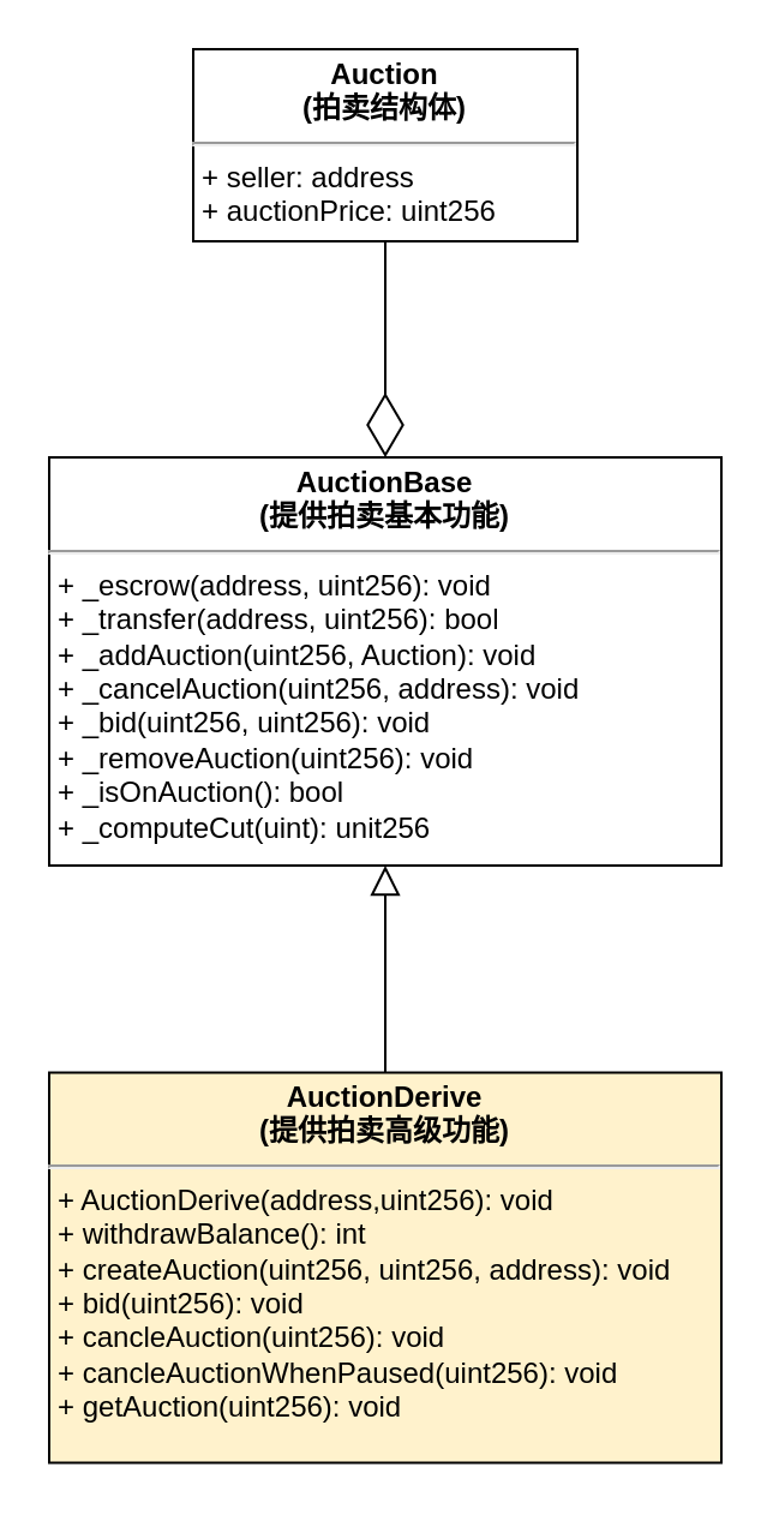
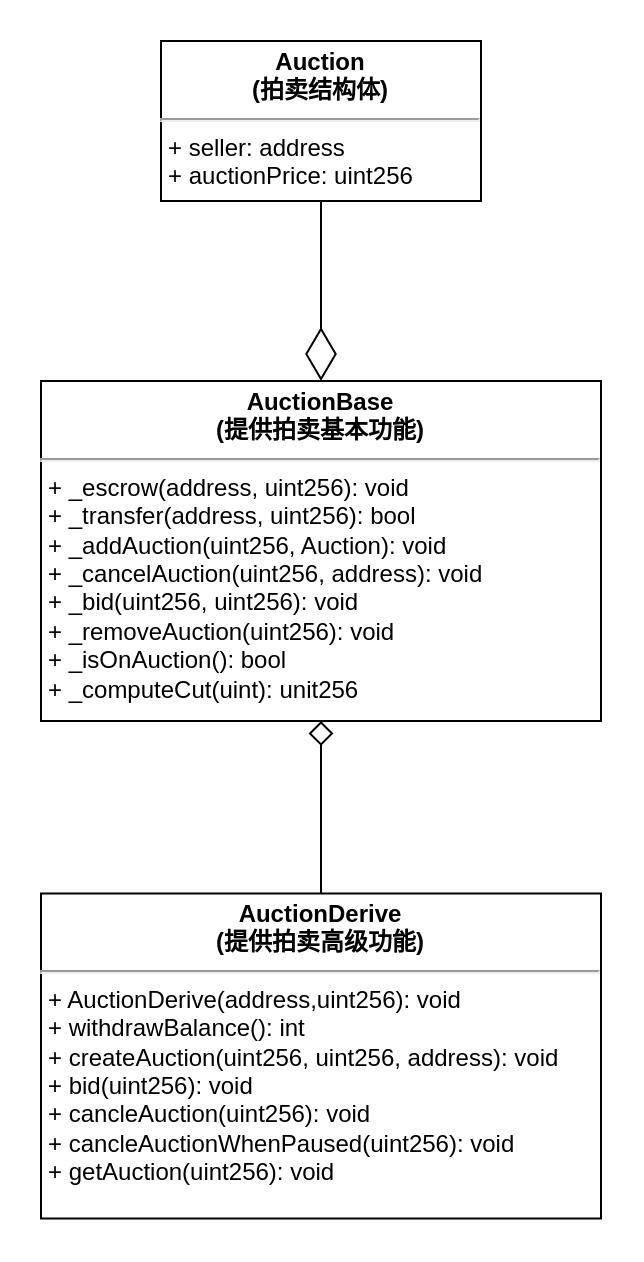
- <mxCell id="2" value="" style="endArrow=block;endSize=10;endFill=0;shadow=0;strokeWidth=1;rounded=0;edgeStyle=elbowEdgeStyle;elbow=vertical;entryX=0.5;entryY=1;entryDx=0;entryDy=0;exitX=0.5;exitY=0;exitDx=0;exitDy=0;" edge="1" parent="1" source="5" target="4"><mxGeometry width="160" relative="1" as="geometry"><mxPoint x="-100" y="10" as="sourcePoint" /><mxPoint x="-100" y="-90" as="targetPoint" /></mxGeometry></mxCell>
+ <mxCell id="2" value="" style="endArrow=diamond;endSize=10;endFill=0;shadow=0;strokeWidth=1;rounded=0;edgeStyle=elbowEdgeStyle;elbow=vertical;entryX=0.5;entryY=1;entryDx=0;entryDy=0;exitX=0.5;exitY=0;exitDx=0;exitDy=0;" edge="1" parent="1" source="5" target="4"><mxGeometry width="160" relative="1" as="geometry"><mxPoint x="-100" y="10" as="sourcePoint" /><mxPoint x="-100" y="-90" as="targetPoint" /></mxGeometry></mxCell>
- <mxCell id="5" value="&lt;p style=&quot;margin:0px;margin-top:4px;text-align:center;&quot;&gt;&lt;b&gt;AuctionDerive&lt;/b&gt;&lt;br&gt;&lt;/p&gt;&lt;div align=&quot;center&quot;&gt;&lt;b&gt;(提供拍卖高级功能)&lt;/b&gt;&lt;/div&gt;&lt;p style=&quot;margin:0px;margin-top:4px;text-align:center;text-decoration:underline;&quot;&gt;&lt;/p&gt;&lt;hr&gt;&lt;p style=&quot;margin:0px;margin-left:4px;&quot;&gt;+ AuctionDerive(address,uint256): void&lt;/p&gt;&lt;p style=&quot;margin:0px;margin-left:4px;&quot;&gt;+ withdrawBalance(): int&lt;/p&gt;&lt;p style=&quot;margin:0px;margin-left:4px;&quot;&gt;+ createAuction(uint256, uint256, address): void&lt;/p&gt;&lt;p style=&quot;margin:0px;margin-left:4px;&quot;&gt;+ bid(uint256): void&lt;/p&gt;&lt;p style=&quot;margin:0px;margin-left:4px;&quot;&gt;+ cancleAuction(uint256): void&amp;nbsp;&lt;/p&gt;&lt;p style=&quot;margin:0px;margin-left:4px;&quot;&gt;+ cancleAuctionWhenPaused(uint256): void&lt;/p&gt;&lt;p style=&quot;margin:0px;margin-left:4px;&quot;&gt;+ getAuction(uint256): void&lt;br&gt;&lt;/p&gt;&lt;p style=&quot;margin:0px;margin-left:8px;&quot;&gt;&lt;/p&gt;" style="verticalAlign=top;align=left;overflow=fill;fontSize=12;fontFamily=Helvetica;html=1;whiteSpace=wrap;fillColor=#fff2cc;" vertex="1" parent="1"><mxGeometry x="20" y="446.25" width="280" height="162.5" as="geometry" /></mxCell>
+ <mxCell id="5" value="&lt;p style=&quot;margin:0px;margin-top:4px;text-align:center;&quot;&gt;&lt;b&gt;AuctionDerive&lt;/b&gt;&lt;br&gt;&lt;/p&gt;&lt;div align=&quot;center&quot;&gt;&lt;b&gt;(提供拍卖高级功能)&lt;/b&gt;&lt;/div&gt;&lt;p style=&quot;margin:0px;margin-top:4px;text-align:center;text-decoration:underline;&quot;&gt;&lt;/p&gt;&lt;hr&gt;&lt;p style=&quot;margin:0px;margin-left:4px;&quot;&gt;+ AuctionDerive(address,uint256): void&lt;/p&gt;&lt;p style=&quot;margin:0px;margin-left:4px;&quot;&gt;+ withdrawBalance(): int&lt;/p&gt;&lt;p style=&quot;margin:0px;margin-left:4px;&quot;&gt;+ createAuction(uint256, uint256, address): void&lt;/p&gt;&lt;p style=&quot;margin:0px;margin-left:4px;&quot;&gt;+ bid(uint256): void&lt;/p&gt;&lt;p style=&quot;margin:0px;margin-left:4px;&quot;&gt;+ cancleAuction(uint256): void&amp;nbsp;&lt;/p&gt;&lt;p style=&quot;margin:0px;margin-left:4px;&quot;&gt;+ cancleAuctionWhenPaused(uint256): void&lt;/p&gt;&lt;p style=&quot;margin:0px;margin-left:4px;&quot;&gt;+ getAuction(uint256): void&lt;br&gt;&lt;/p&gt;&lt;p style=&quot;margin:0px;margin-left:8px;&quot;&gt;&lt;/p&gt;" style="verticalAlign=top;align=left;overflow=fill;fontSize=12;fontFamily=Helvetica;html=1;whiteSpace=wrap;" vertex="1" parent="1"><mxGeometry x="20" y="446.25" width="280" height="162.5" as="geometry" /></mxCell>
